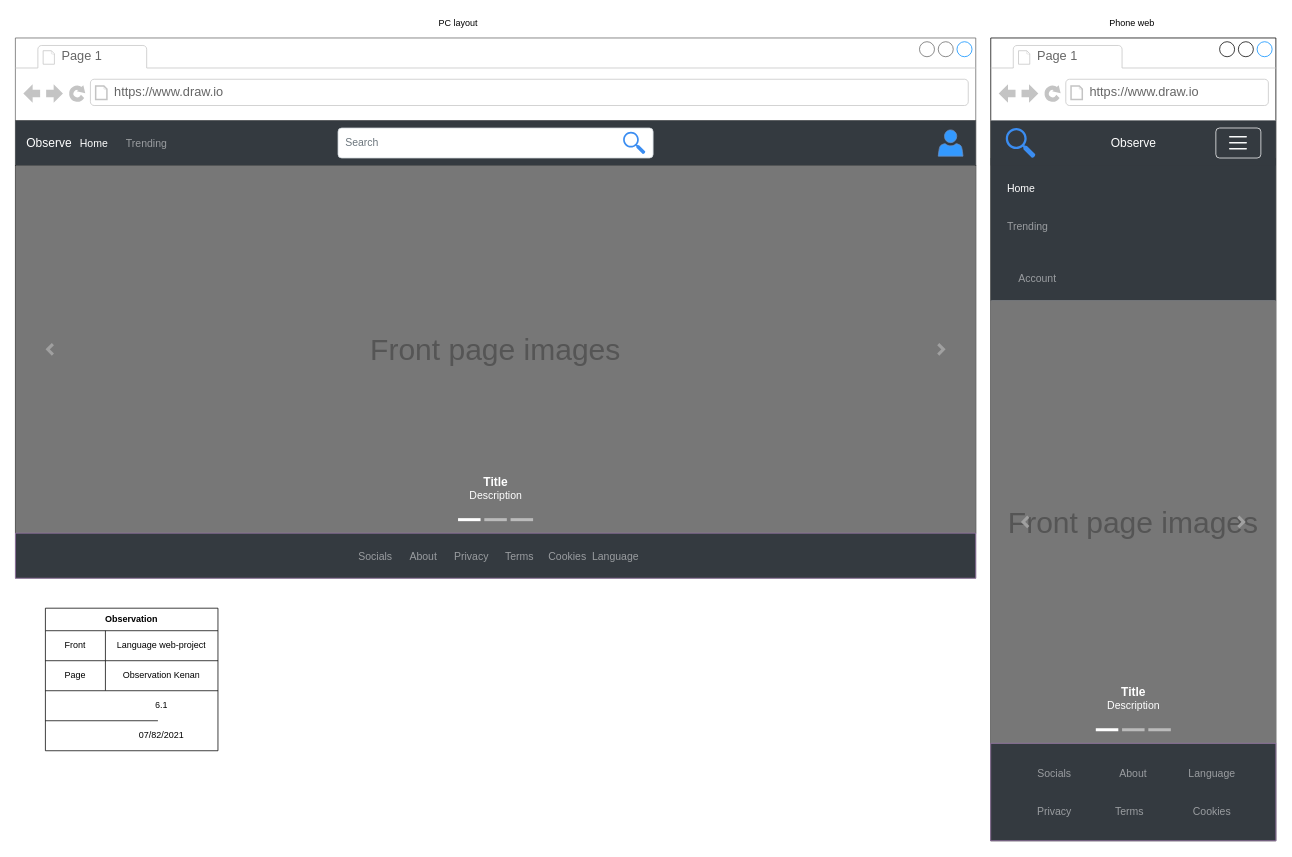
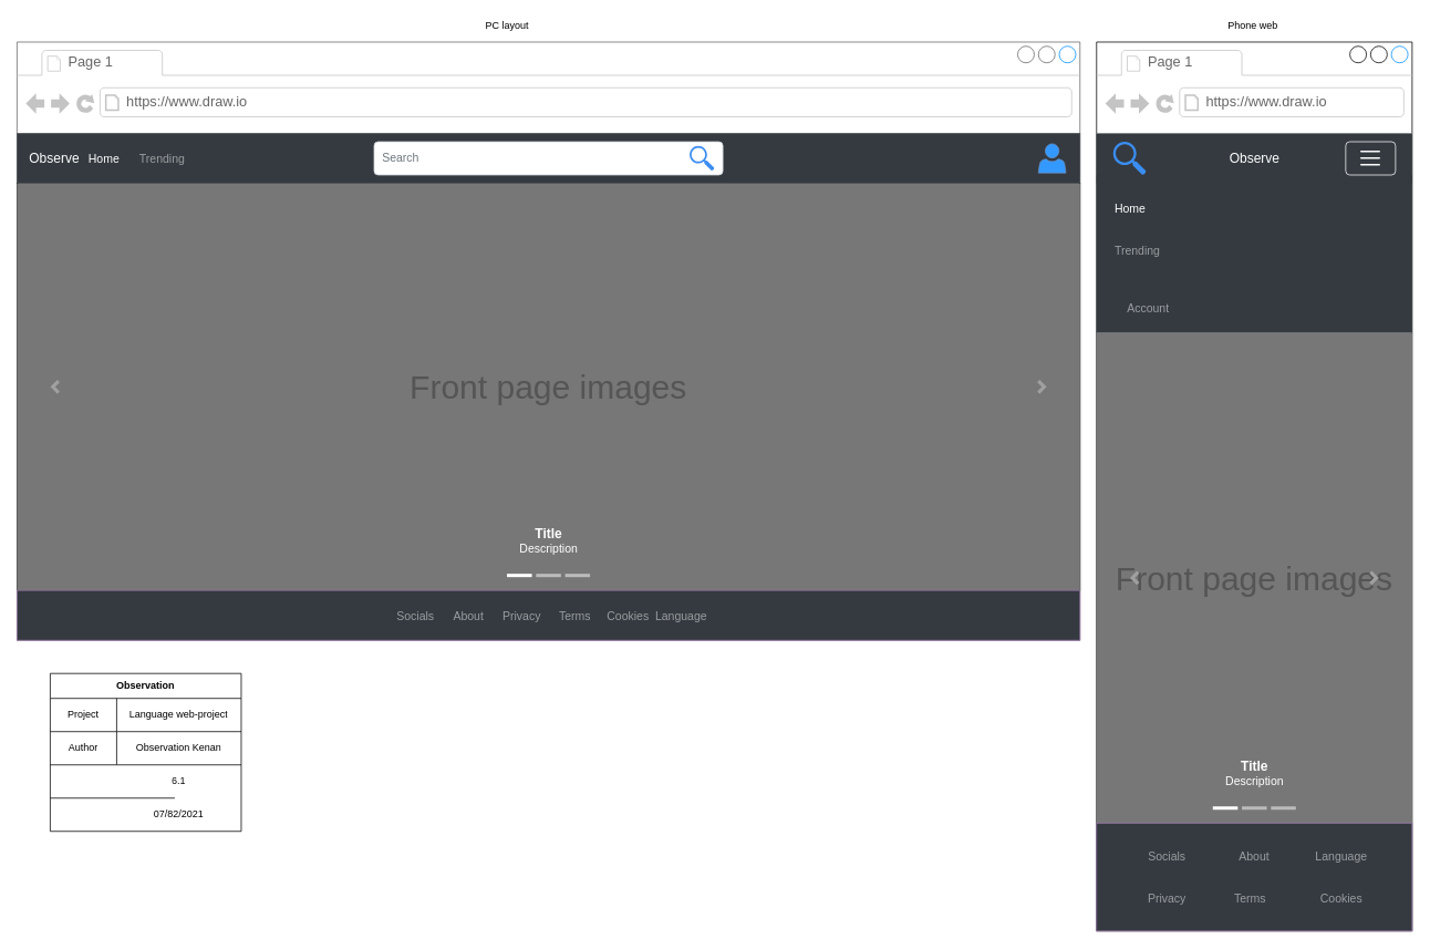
- <mxCell id="58" value="Front" style="shape=partialRectangle;html=1;whiteSpace=wrap;connectable=0;fillColor=none;top=0;left=0;bottom=0;right=0;overflow=hidden;" parent="57" vertex="1"><mxGeometry width="80" height="40" as="geometry" /></mxCell>
+ <mxCell id="58" value="Project" style="shape=partialRectangle;html=1;whiteSpace=wrap;connectable=0;fillColor=none;top=0;left=0;bottom=0;right=0;overflow=hidden;" parent="57" vertex="1"><mxGeometry width="80" height="40" as="geometry" /></mxCell>
- <mxCell id="61" value="Page" style="shape=partialRectangle;html=1;whiteSpace=wrap;connectable=0;fillColor=none;top=0;left=0;bottom=0;right=0;overflow=hidden;" parent="60" vertex="1"><mxGeometry width="80" height="40" as="geometry" /></mxCell>
+ <mxCell id="61" value="Author" style="shape=partialRectangle;html=1;whiteSpace=wrap;connectable=0;fillColor=none;top=0;left=0;bottom=0;right=0;overflow=hidden;" parent="60" vertex="1"><mxGeometry width="80" height="40" as="geometry" /></mxCell>
